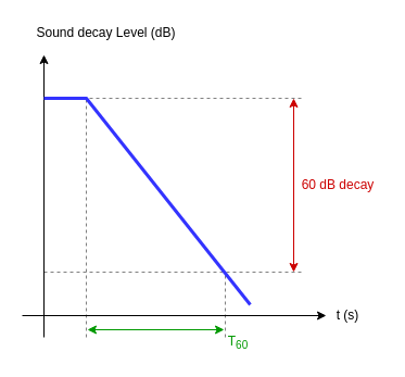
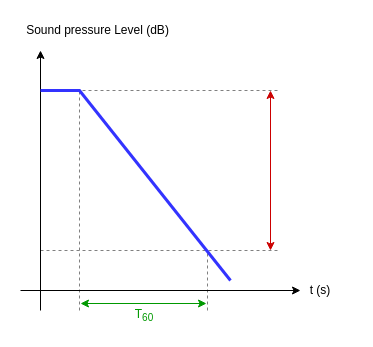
- <mxCell id="13" value="Sound decay Level (dB)" style="text;html=1;align=center;verticalAlign=middle;whiteSpace=wrap;rounded=0;" vertex="1" parent="1"><mxGeometry x="20" y="20" width="155" height="20" as="geometry" /></mxCell>
+ <mxCell id="13" value="Sound pressure Level (dB)" style="text;html=1;align=center;verticalAlign=middle;whiteSpace=wrap;rounded=0;" vertex="1" parent="1"><mxGeometry x="20" y="20" width="155" height="20" as="geometry" /></mxCell>
- <mxCell id="11" value="60 dB decay" style="text;html=1;align=center;verticalAlign=middle;whiteSpace=wrap;rounded=0;fontColor=#CC0000;" vertex="1" parent="1"><mxGeometry x="271" y="155" width="80" height="30" as="geometry" /></mxCell>
- <mxCell id="15" value="T&lt;sub&gt;60&lt;/sub&gt;" style="text;html=1;align=center;verticalAlign=middle;whiteSpace=wrap;rounded=0;fontColor=#009900;" vertex="1" parent="1"><mxGeometry x="204" y="305" width="30" height="20" as="geometry" /></mxCell>
+ <mxCell id="15" value="T&lt;sub&gt;60&lt;/sub&gt;" style="text;html=1;align=center;verticalAlign=middle;whiteSpace=wrap;rounded=0;fontColor=#009900;" vertex="1" parent="1"><mxGeometry x="129" y="305" width="30" height="20" as="geometry" /></mxCell>
